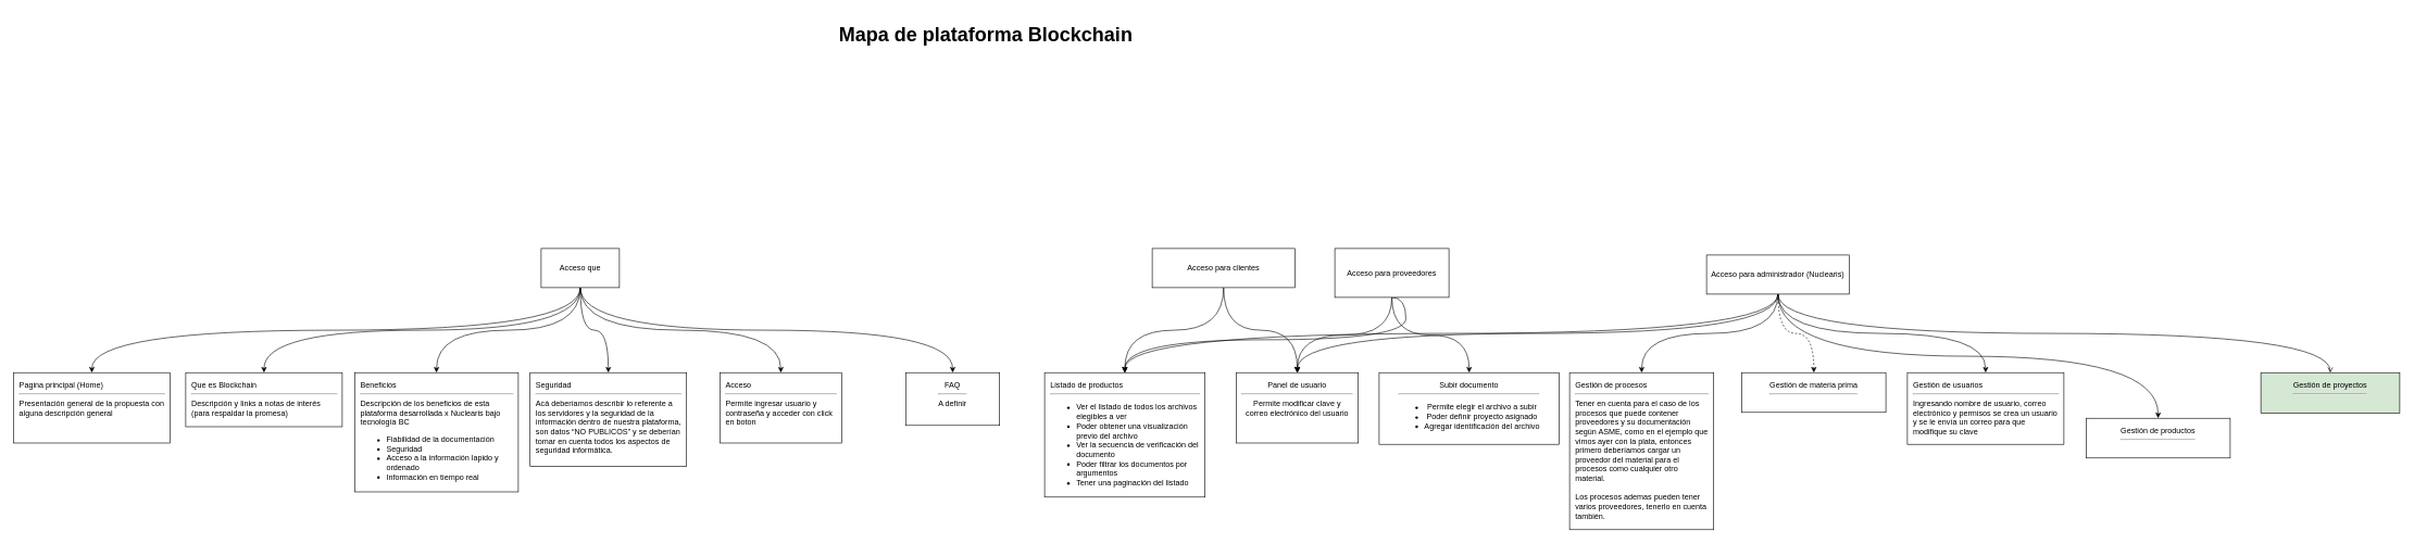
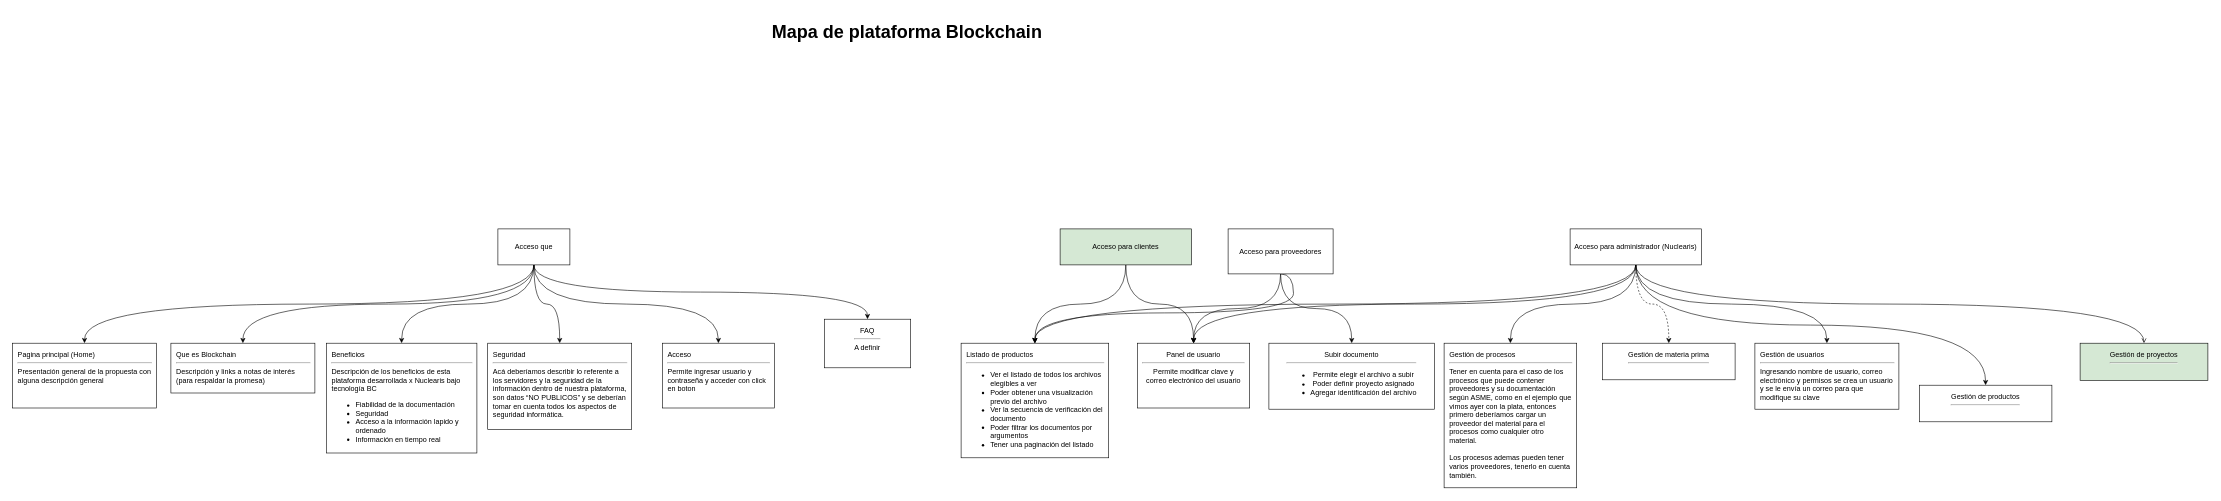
- <mxCell id="18" value="Acceso para clientes" style="rounded=0;whiteSpace=wrap;html=1;fontSize=12;" vertex="1" parent="1"><mxGeometry x="1766" y="381" width="219" height="60" as="geometry" /></mxCell>
+ <mxCell id="18" value="Acceso para clientes" style="rounded=0;whiteSpace=wrap;html=1;fontSize=12;fillColor=#d5e8d4;" vertex="1" parent="1"><mxGeometry x="1766" y="381" width="219" height="60" as="geometry" /></mxCell>
- <mxCell id="38" value="Acceso para administrador (Nuclearis)" style="rounded=0;whiteSpace=wrap;html=1;fontSize=12;" vertex="1" parent="1"><mxGeometry x="2616" y="391" width="219" height="60" as="geometry" /></mxCell>
+ <mxCell id="38" value="Acceso para administrador (Nuclearis)" style="rounded=0;whiteSpace=wrap;html=1;fontSize=12;" vertex="1" parent="1"><mxGeometry x="2616" y="381" width="219" height="60" as="geometry" /></mxCell>
- <mxCell id="20" value="FAQ&lt;br&gt;&lt;hr&gt;&lt;span&gt;&lt;div&gt;A definir&lt;/div&gt;&lt;div&gt;&lt;br&gt;&lt;/div&gt;&lt;/span&gt;" style="rounded=0;whiteSpace=wrap;html=1;spacingLeft=7;spacingRight=7;verticalAlign=top;spacingTop=5;align=center;" vertex="1" parent="1"><mxGeometry x="1388" y="571.5" width="144" height="81" as="geometry" /></mxCell>
+ <mxCell id="20" value="FAQ&lt;br&gt;&lt;hr&gt;&lt;span&gt;&lt;div&gt;A definir&lt;/div&gt;&lt;div&gt;&lt;br&gt;&lt;/div&gt;&lt;/span&gt;" style="rounded=0;whiteSpace=wrap;html=1;spacingLeft=7;spacingRight=7;verticalAlign=top;spacingTop=5;align=center;" vertex="1" parent="1"><mxGeometry x="1373" y="531.5" width="144" height="81" as="geometry" /></mxCell>
